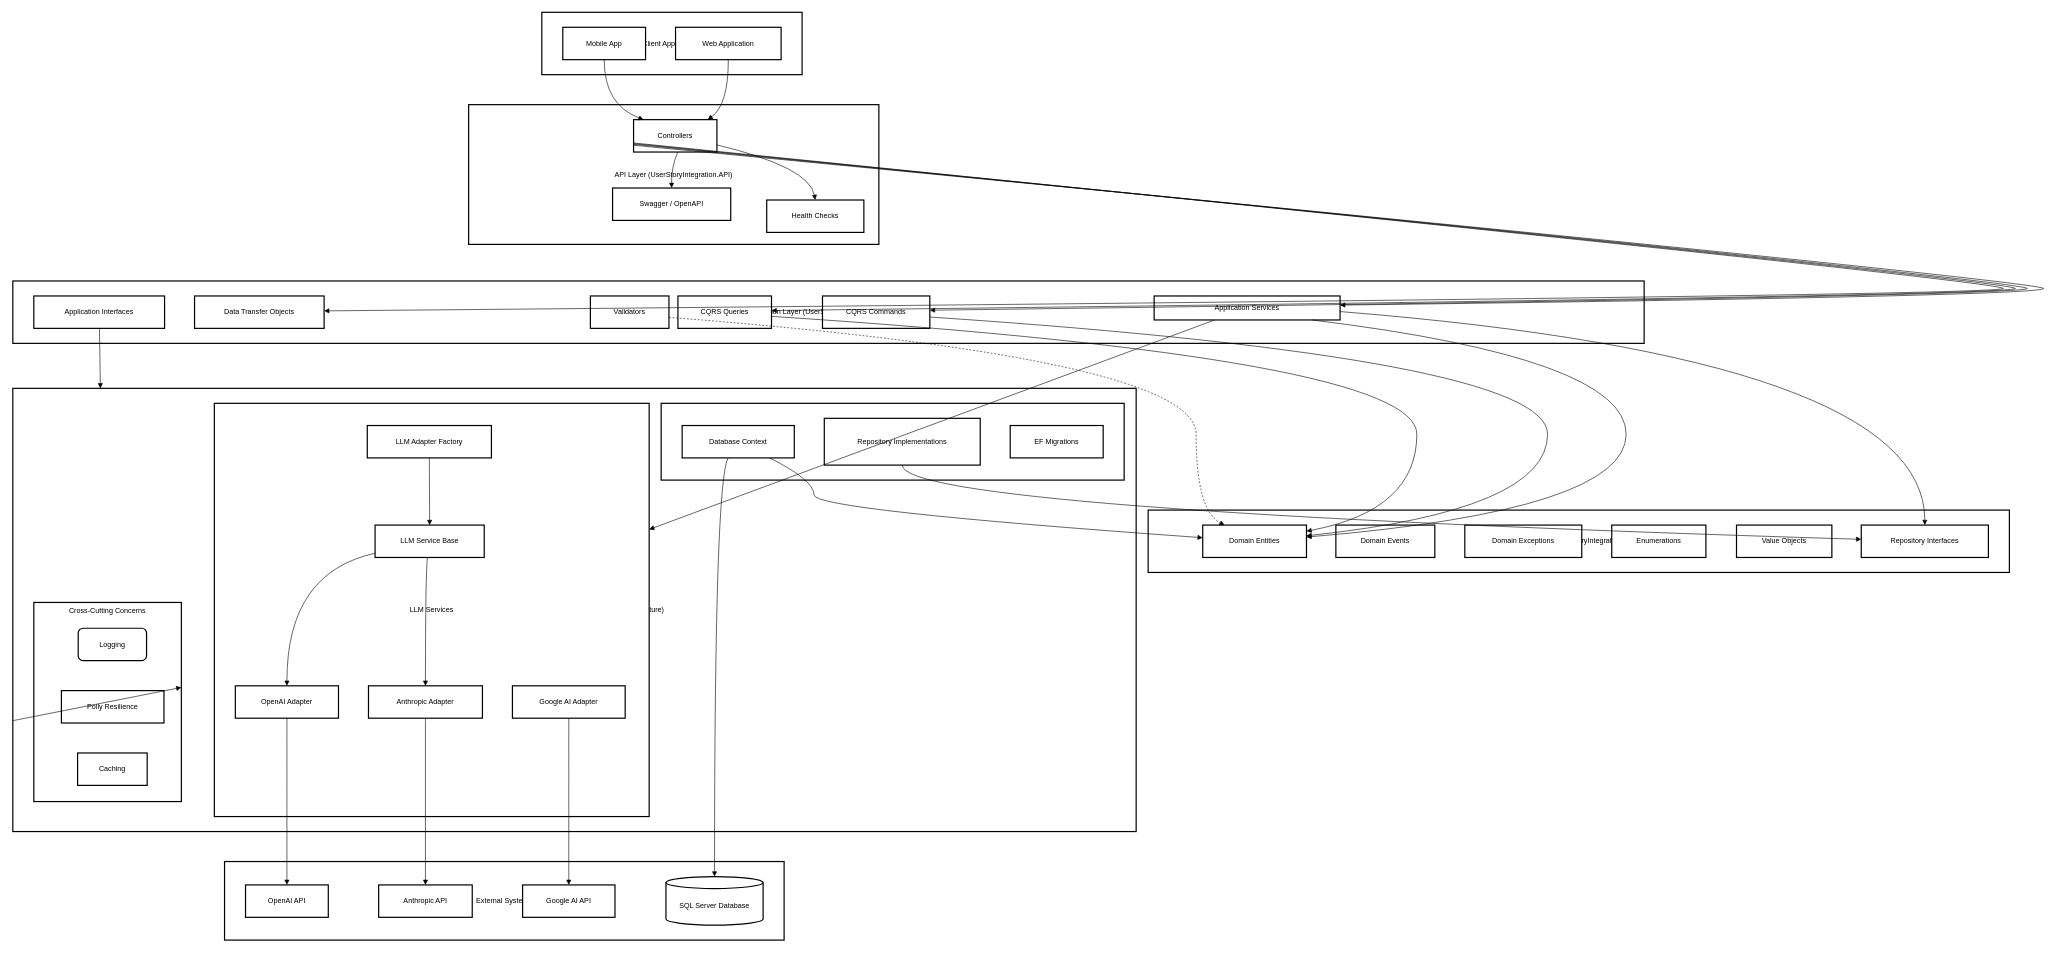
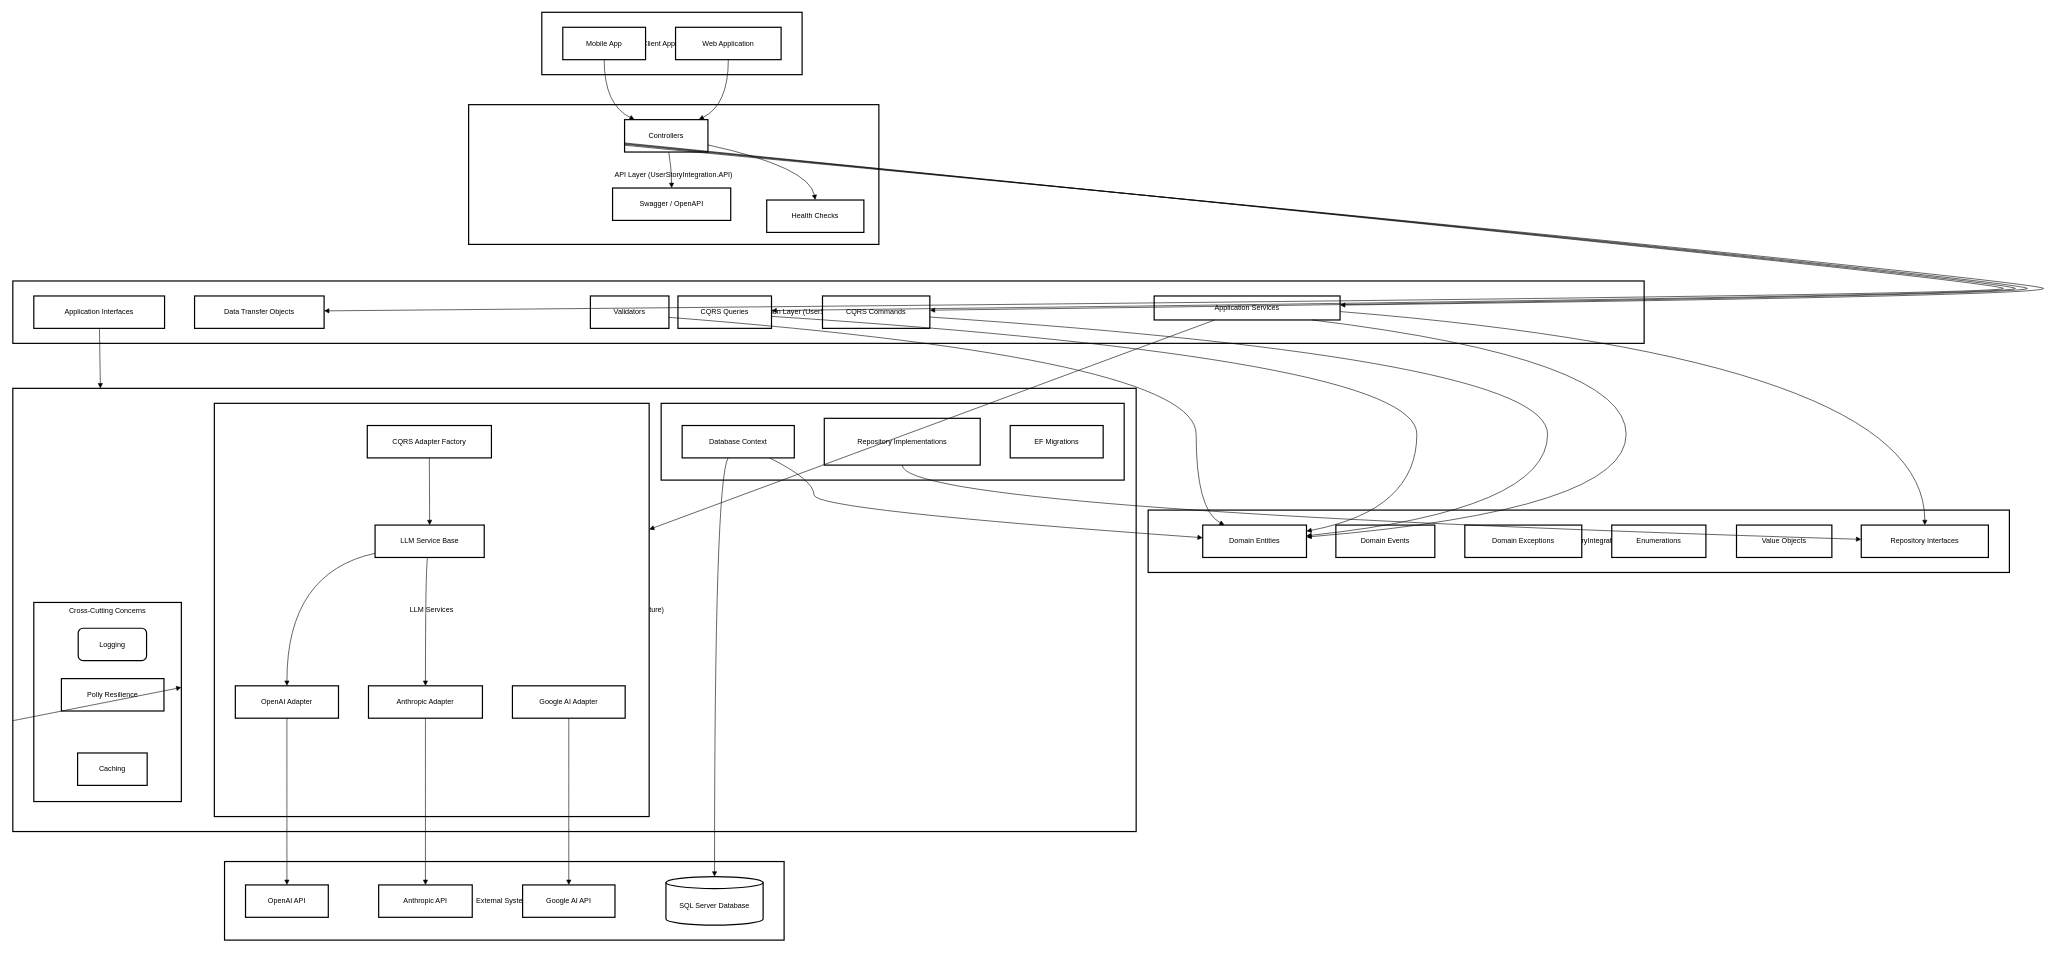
- <mxCell id="16" value="Controllers" style="whiteSpace=wrap;strokeWidth=2;" vertex="1" parent="1"><mxGeometry x="1055" y="199" width="139" height="54" as="geometry" /></mxCell>
+ <mxCell id="16" value="Controllers" style="whiteSpace=wrap;strokeWidth=2;" vertex="1" parent="1"><mxGeometry x="1040" y="199" width="139" height="54" as="geometry" /></mxCell>
- <mxCell id="53" value="" style="curved=1;startArrow=none;endArrow=block;exitX=1;exitY=0.66;entryX=0.21;entryY=0;rounded=0;dashed=1;" edge="1" parent="1" source="23" target="25"><mxGeometry relative="1" as="geometry"><Array as="points"><mxPoint x="1993" y="597" /><mxPoint x="1993" y="850" /></Array></mxGeometry></mxCell>
+ <mxCell id="53" value="" style="curved=1;startArrow=none;endArrow=block;exitX=1;exitY=0.66;entryX=0.21;entryY=0;rounded=0;" edge="1" parent="1" source="23" target="25"><mxGeometry relative="1" as="geometry"><Array as="points"><mxPoint x="1993" y="597" /><mxPoint x="1993" y="850" /></Array></mxGeometry></mxCell>
- <mxCell id="34" value="LLM Adapter Factory" style="whiteSpace=wrap;strokeWidth=2;" vertex="1" parent="1"><mxGeometry x="611" y="709" width="207" height="54" as="geometry" /></mxCell>
+ <mxCell id="34" value="CQRS Adapter Factory" style="whiteSpace=wrap;strokeWidth=2;" vertex="1" parent="1"><mxGeometry x="611" y="709" width="207" height="54" as="geometry" /></mxCell>
- <mxCell id="6" value="Polly Resilience" style="whiteSpace=wrap;strokeWidth=2;" vertex="1" parent="4"><mxGeometry x="46" y="147" width="171" height="54" as="geometry" /></mxCell>
+ <mxCell id="6" value="Polly Resilience" style="whiteSpace=wrap;strokeWidth=2;" vertex="1" parent="4"><mxGeometry x="46" y="127" width="171" height="54" as="geometry" /></mxCell>
